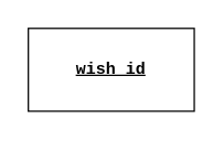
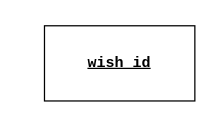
- <mxCell id="2" value="wish_id" style="rounded=0;whiteSpace=wrap;html=1;fontFamily=Courier New;labelBackgroundColor=none;fontStyle=5" vertex="1" parent="1"><mxGeometry x="20" y="20" width="120" height="60" as="geometry" /></mxCell>
+ <mxCell id="2" value="wish_id" style="rounded=0;whiteSpace=wrap;html=1;fontFamily=Courier New;labelBackgroundColor=none;fontStyle=5" vertex="1" parent="1"><mxGeometry x="35" y="20" width="120" height="60" as="geometry" /></mxCell>
